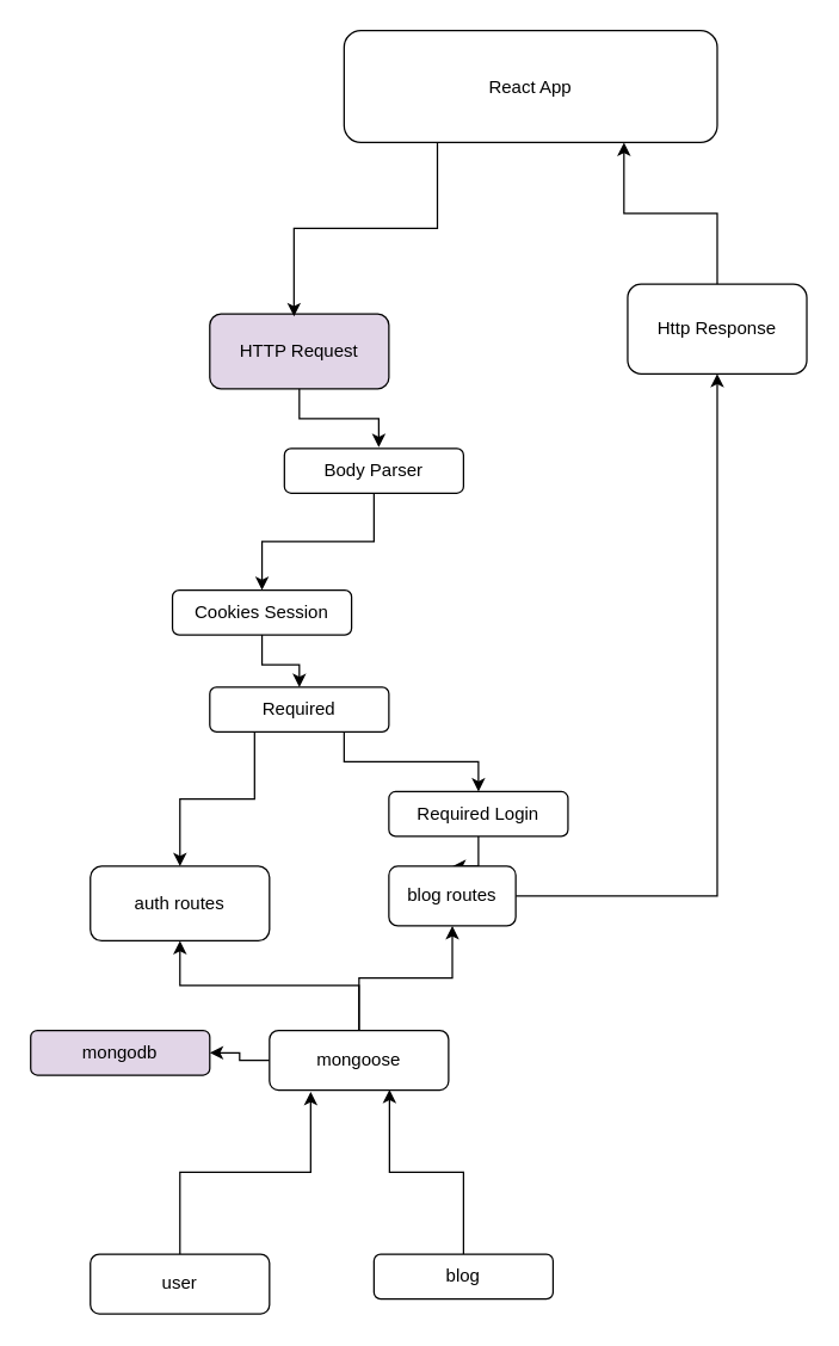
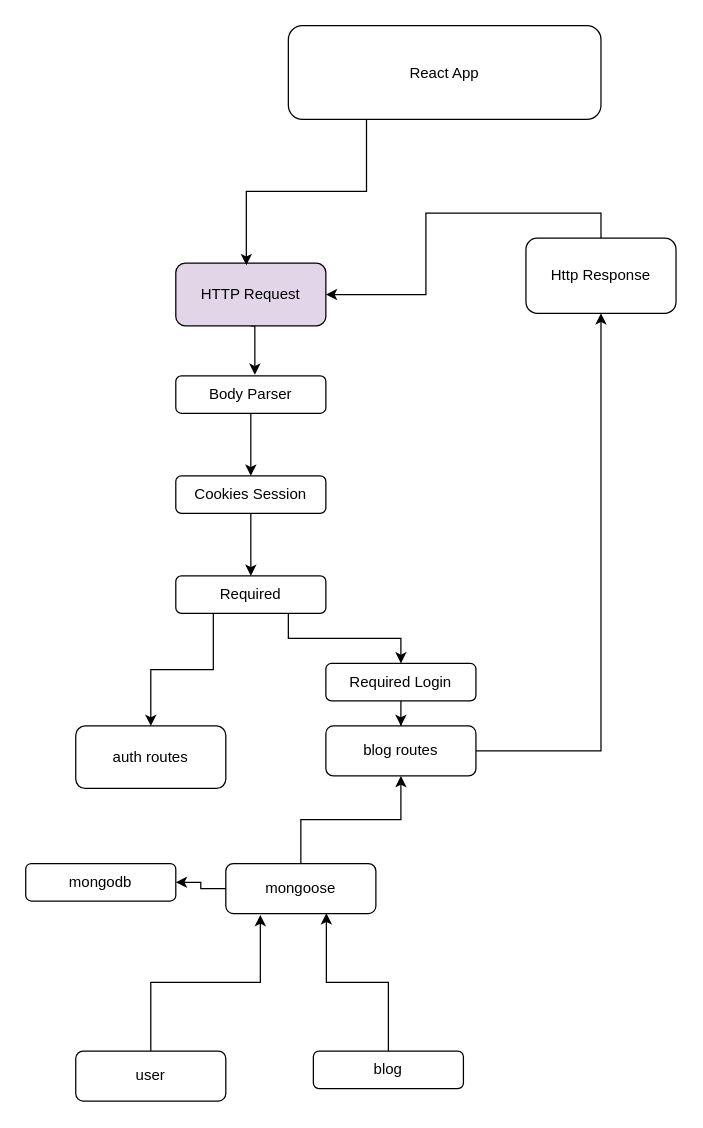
- <mxCell id="27" style="edgeStyle=orthogonalEdgeStyle;rounded=0;orthogonalLoop=1;jettySize=auto;html=1;exitX=0.5;exitY=0;exitDx=0;exitDy=0;entryX=0.75;entryY=1;entryDx=0;entryDy=0;" edge="1" parent="1" source="28" target="5"><mxGeometry relative="1" as="geometry" /></mxCell>
+ <mxCell id="27" style="edgeStyle=orthogonalEdgeStyle;rounded=0;orthogonalLoop=1;jettySize=auto;html=1;exitX=0.5;exitY=0;exitDx=0;exitDy=0;" edge="1" parent="1" source="28" target="3"><mxGeometry relative="1" as="geometry" /></mxCell>
- <mxCell id="7" value="Body Parser" style="rounded=1;whiteSpace=wrap;html=1;" vertex="1" parent="1"><mxGeometry x="190" y="300" width="120" height="30" as="geometry" /></mxCell>
+ <mxCell id="7" value="Body Parser" style="rounded=1;whiteSpace=wrap;html=1;" vertex="1" parent="1"><mxGeometry x="140" y="300" width="120" height="30" as="geometry" /></mxCell>
- <mxCell id="9" value="Cookies Session" style="rounded=1;whiteSpace=wrap;html=1;" vertex="1" parent="1"><mxGeometry x="115" y="395" width="120" height="30" as="geometry" /></mxCell>
+ <mxCell id="9" value="Cookies Session" style="rounded=1;whiteSpace=wrap;html=1;" vertex="1" parent="1"><mxGeometry x="140" y="380" width="120" height="30" as="geometry" /></mxCell>
- <mxCell id="17" value="blog routes" style="rounded=1;whiteSpace=wrap;html=1;" vertex="1" parent="1"><mxGeometry x="260" y="580" width="85" height="40" as="geometry" /></mxCell>
+ <mxCell id="17" value="blog routes" style="rounded=1;whiteSpace=wrap;html=1;" vertex="1" parent="1"><mxGeometry x="260" y="580" width="120" height="40" as="geometry" /></mxCell>
- <mxCell id="18" style="edgeStyle=orthogonalEdgeStyle;rounded=0;orthogonalLoop=1;jettySize=auto;html=1;exitX=0.5;exitY=0;exitDx=0;exitDy=0;entryX=0.5;entryY=1;entryDx=0;entryDy=0;" edge="1" parent="1" source="21" target="13"><mxGeometry relative="1" as="geometry" /></mxCell>
- <mxCell id="22" value="mongodb" style="rounded=1;whiteSpace=wrap;html=1;fillColor=#e1d5e7;" vertex="1" parent="1"><mxGeometry x="20" y="690" width="120" height="30" as="geometry" /></mxCell>
+ <mxCell id="22" value="mongodb" style="rounded=1;whiteSpace=wrap;html=1;" vertex="1" parent="1"><mxGeometry x="20" y="690" width="120" height="30" as="geometry" /></mxCell>
